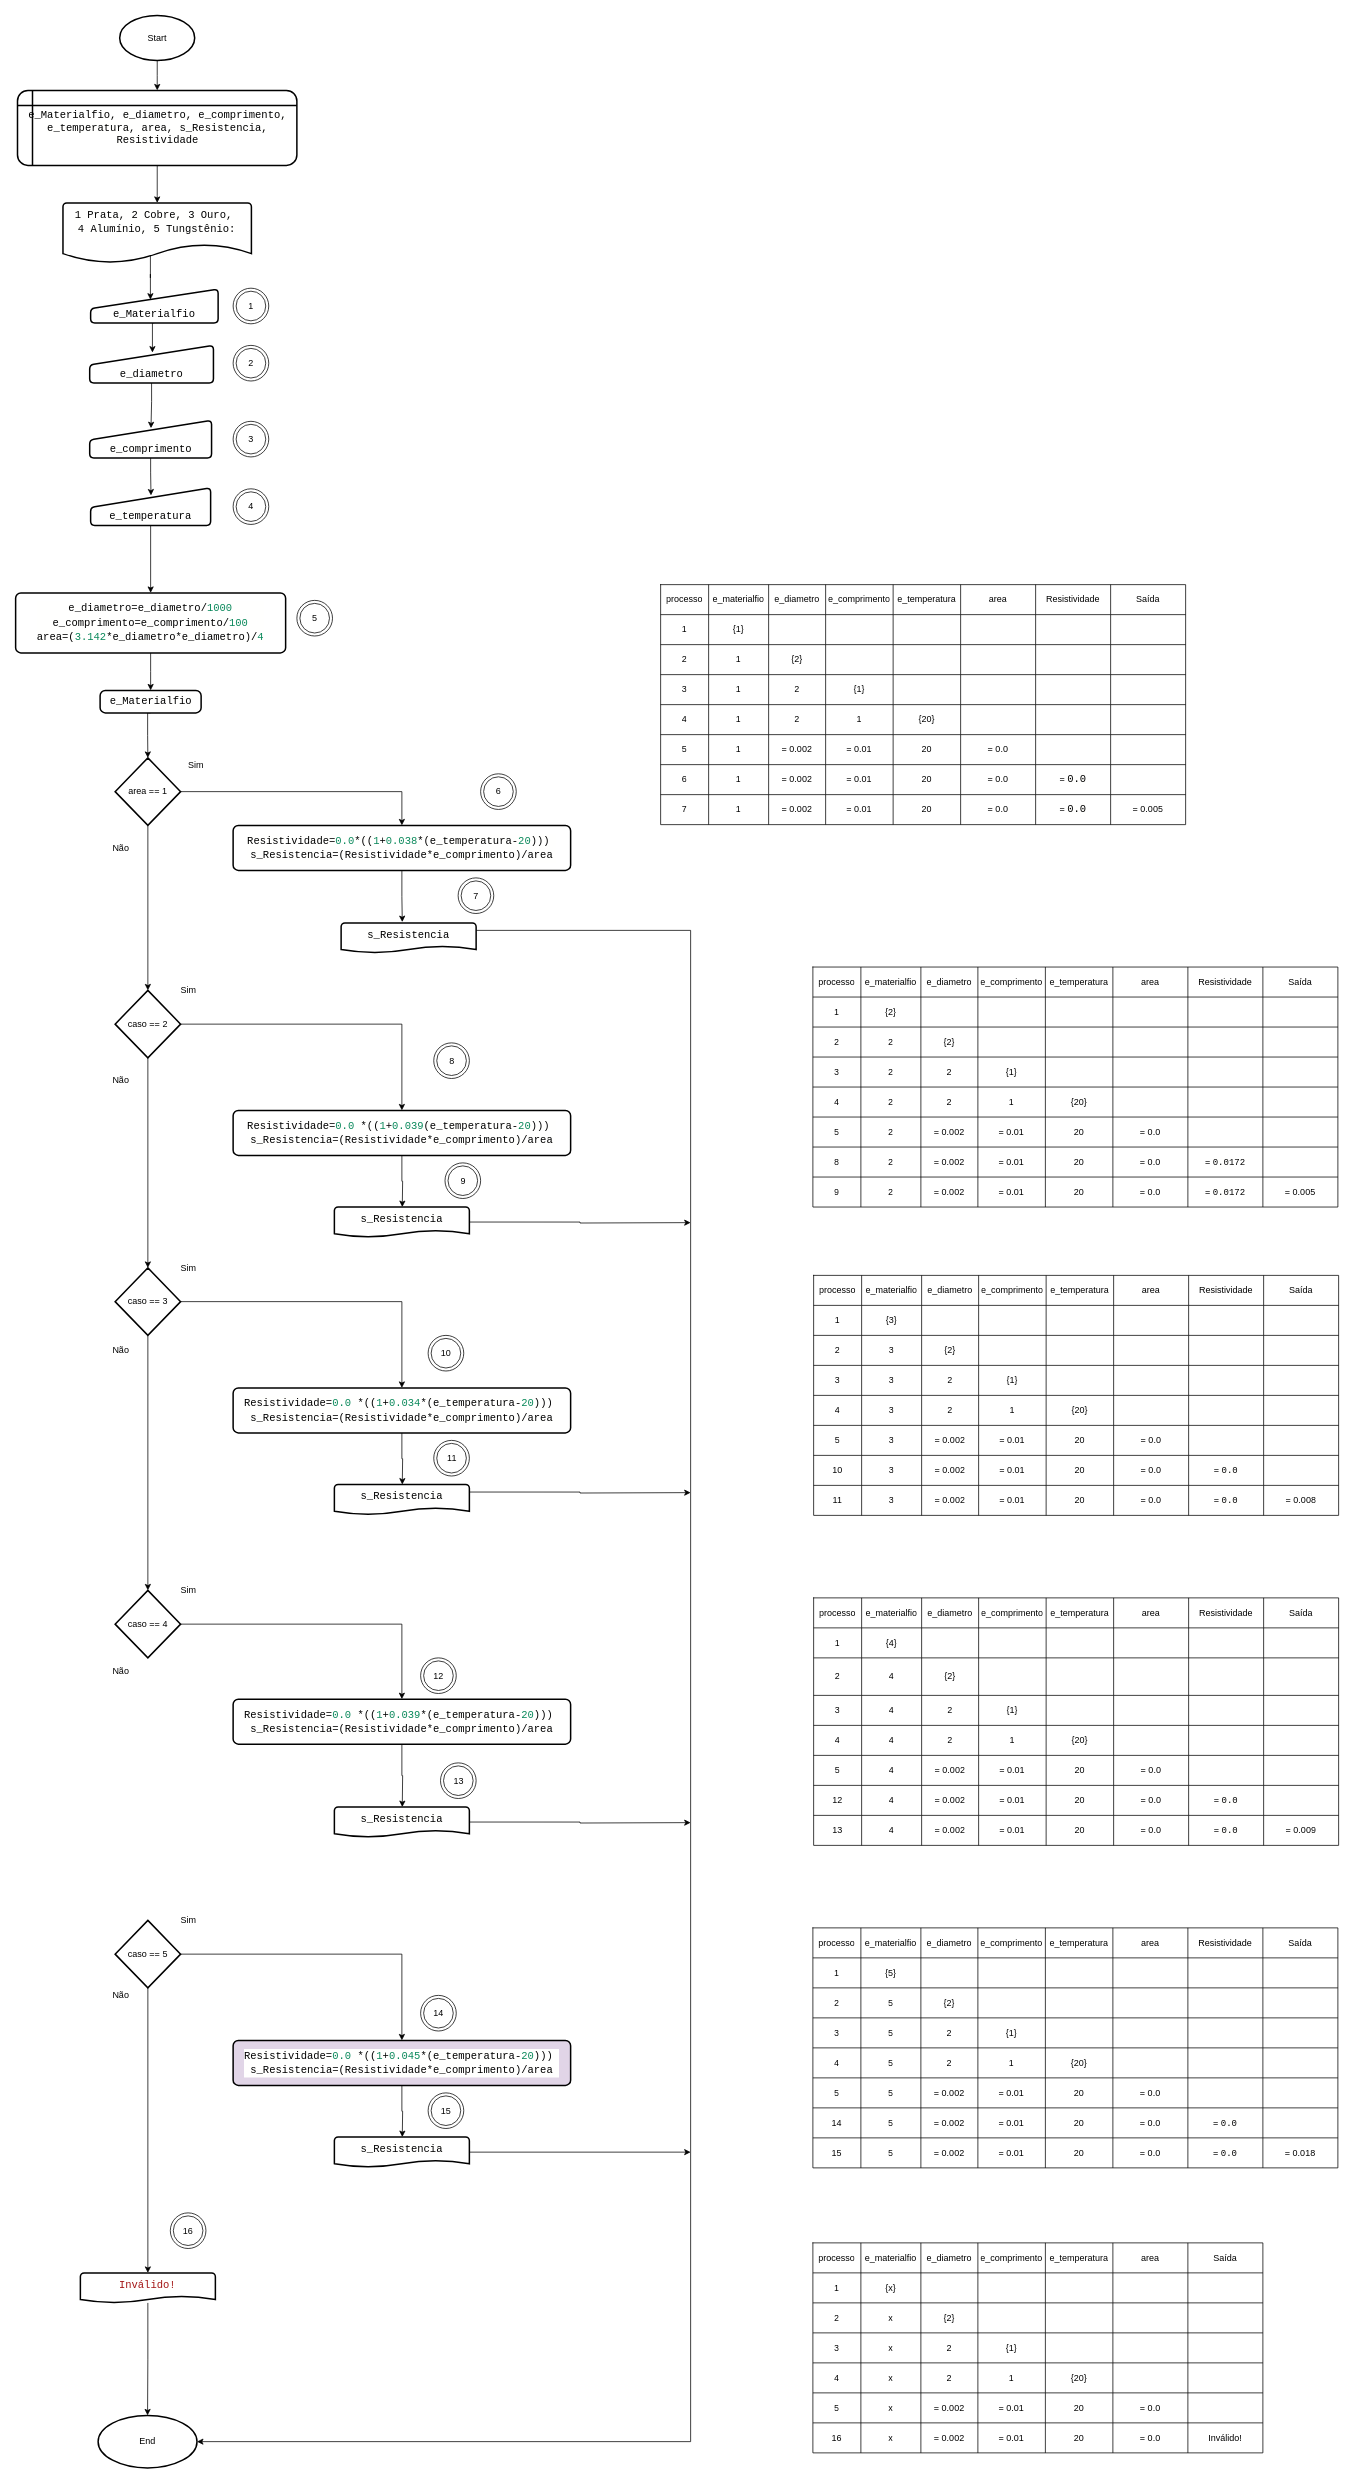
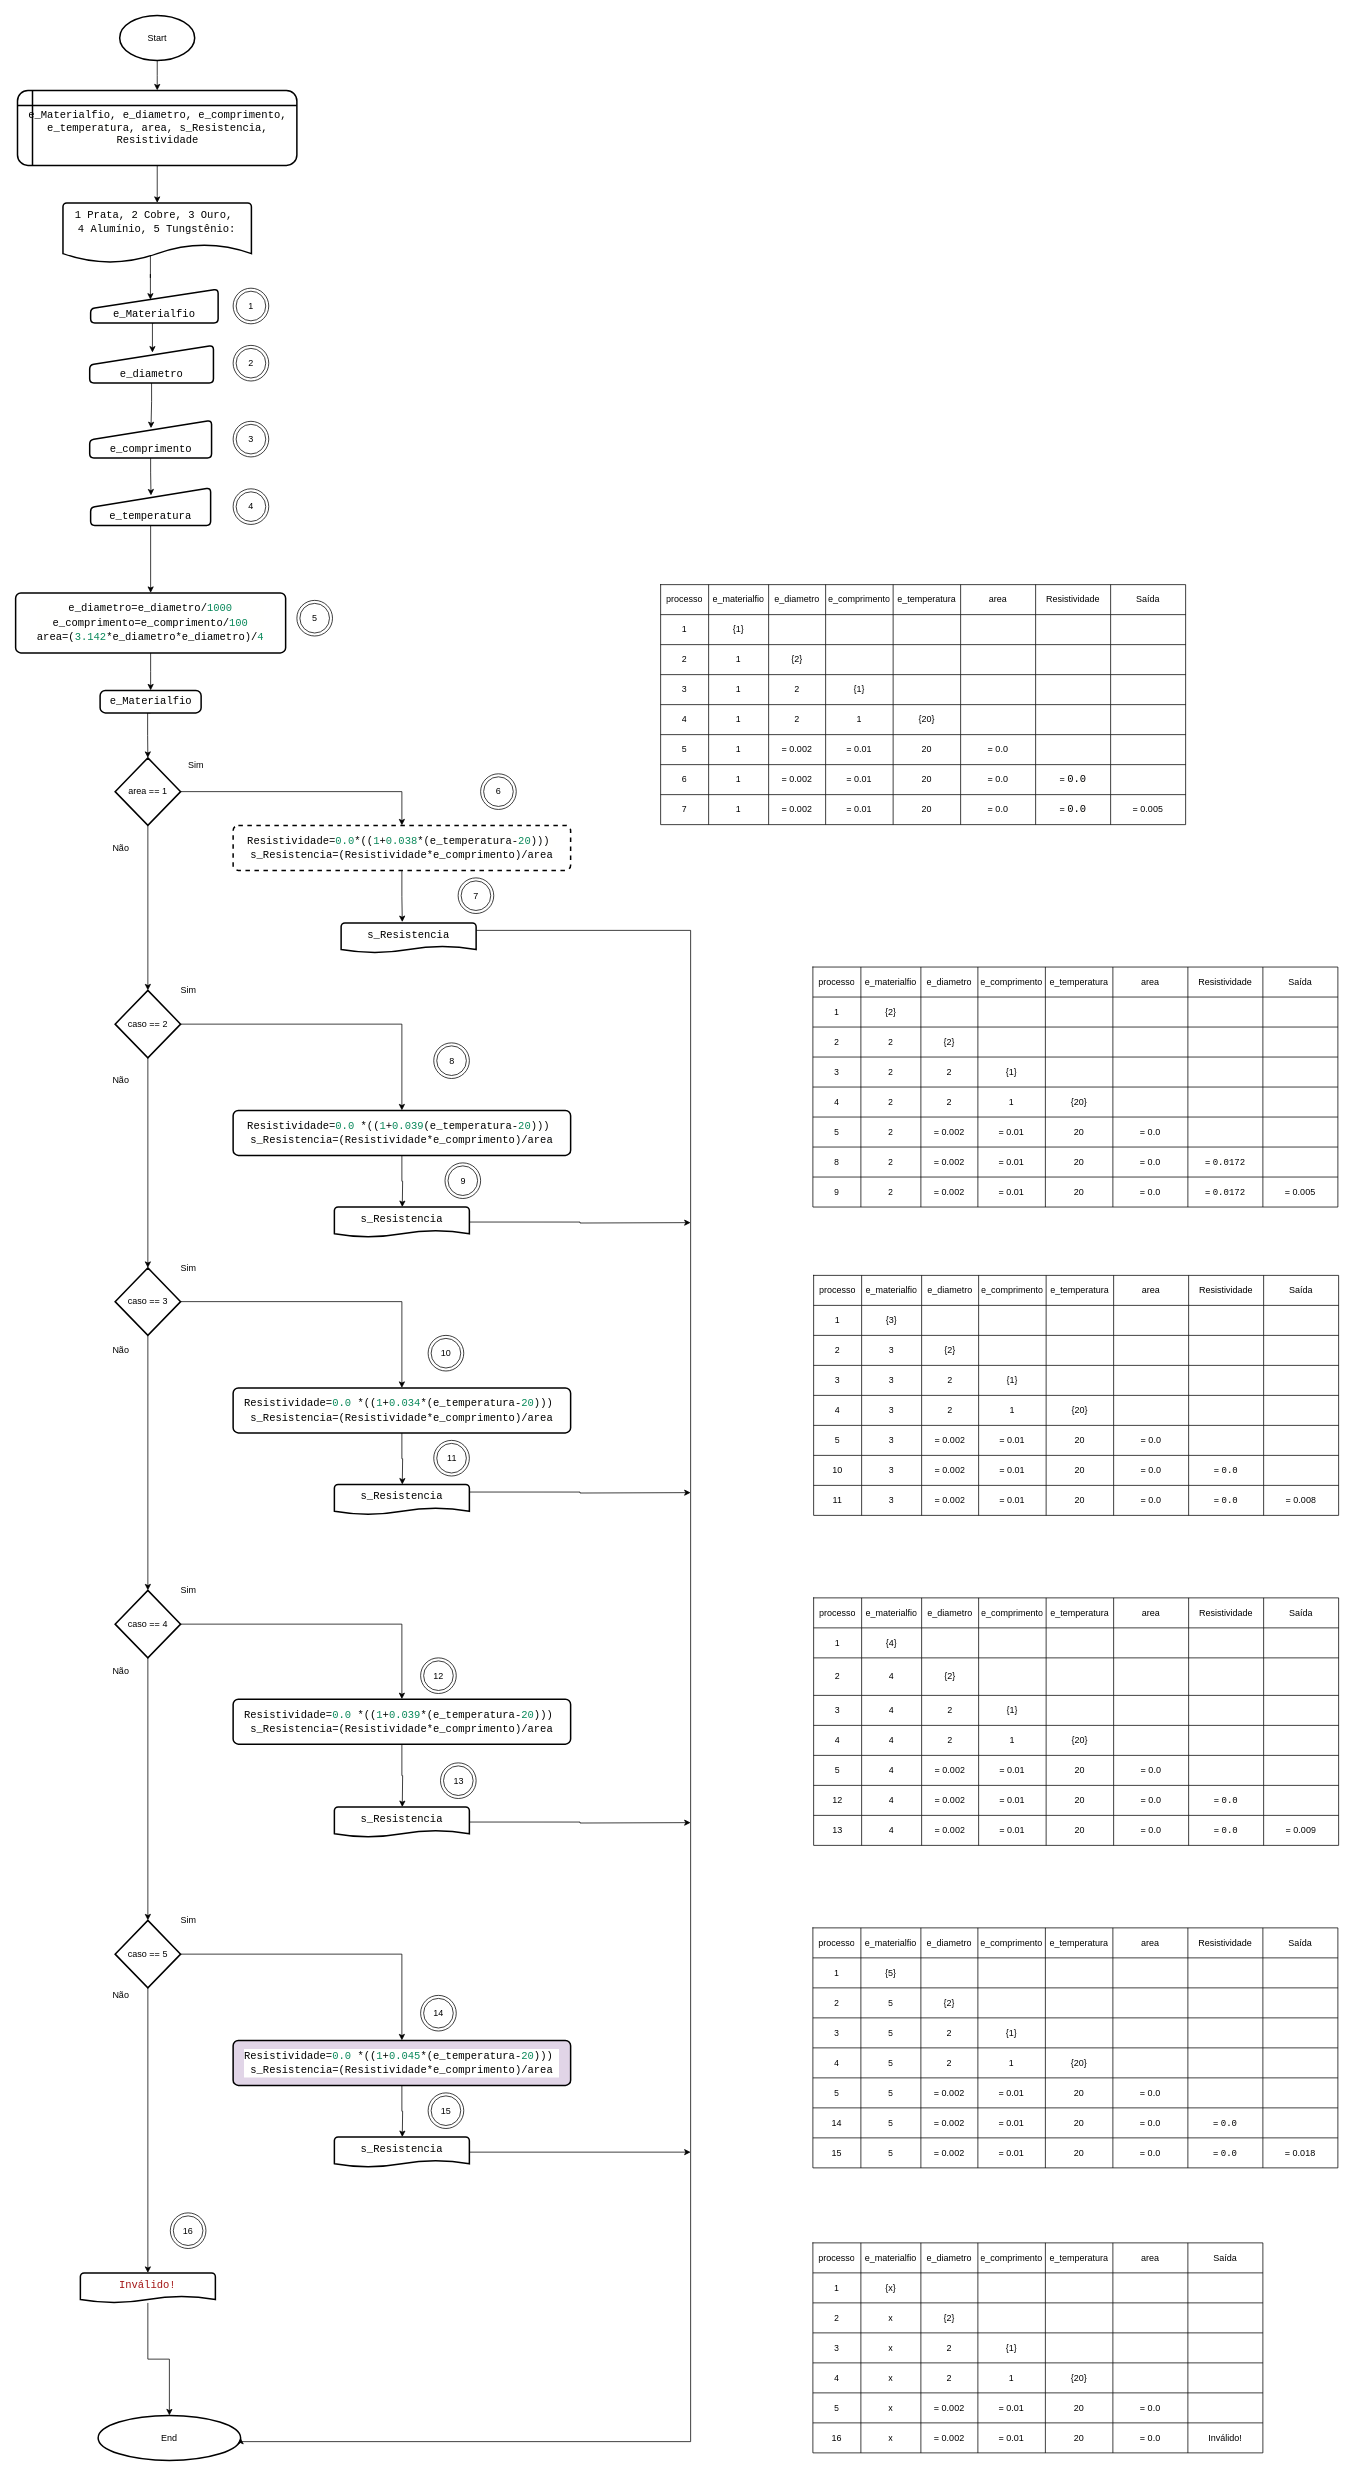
- <mxCell id="29" value="&lt;div style=&quot;background-color: rgb(255 , 255 , 254) ; font-family: &amp;quot;consolas&amp;quot; , &amp;quot;courier new&amp;quot; , monospace ; font-size: 14px ; line-height: 19px&quot;&gt;&lt;div style=&quot;&quot;&gt;Resistividade=&lt;span style=&quot;color: #09885a&quot;&gt;0.0&lt;/span&gt;*((&lt;span style=&quot;color: #09885a&quot;&gt;1&lt;/span&gt;+&lt;span style=&quot;color: #09885a&quot;&gt;0.038&lt;/span&gt;*(e_temperatura-&lt;span style=&quot;color: #09885a&quot;&gt;20&lt;/span&gt;)))&amp;nbsp;&lt;/div&gt;&lt;div style=&quot;&quot;&gt;s_Resistencia=(Resistividade*e_comprimento)/area&lt;/div&gt;&lt;/div&gt;" style="rounded=1;whiteSpace=wrap;html=1;absoluteArcSize=1;arcSize=14;strokeWidth=2;align=center;" parent="1" vertex="1"><mxGeometry x="310" y="1100" width="450" height="60" as="geometry" /></mxCell>
+ <mxCell id="29" value="&lt;div style=&quot;background-color: rgb(255 , 255 , 254) ; font-family: &amp;quot;consolas&amp;quot; , &amp;quot;courier new&amp;quot; , monospace ; font-size: 14px ; line-height: 19px&quot;&gt;&lt;div style=&quot;&quot;&gt;Resistividade=&lt;span style=&quot;color: #09885a&quot;&gt;0.0&lt;/span&gt;*((&lt;span style=&quot;color: #09885a&quot;&gt;1&lt;/span&gt;+&lt;span style=&quot;color: #09885a&quot;&gt;0.038&lt;/span&gt;*(e_temperatura-&lt;span style=&quot;color: #09885a&quot;&gt;20&lt;/span&gt;)))&amp;nbsp;&lt;/div&gt;&lt;div style=&quot;&quot;&gt;s_Resistencia=(Resistividade*e_comprimento)/area&lt;/div&gt;&lt;/div&gt;" style="rounded=1;whiteSpace=wrap;html=1;absoluteArcSize=1;arcSize=14;strokeWidth=2;align=center;dashed=1;" parent="1" vertex="1"><mxGeometry x="310" y="1100" width="450" height="60" as="geometry" /></mxCell>
+ <mxCell id="46" style="edgeStyle=orthogonalEdgeStyle;rounded=0;orthogonalLoop=1;jettySize=auto;html=1;exitX=0.5;exitY=1;exitDx=0;exitDy=0;exitPerimeter=0;entryX=0.5;entryY=0;entryDx=0;entryDy=0;entryPerimeter=0;" parent="1" source="48" target="55" edge="1"><mxGeometry relative="1" as="geometry" /></mxCell>
- <mxCell id="20" value="End" style="strokeWidth=2;html=1;shape=mxgraph.flowchart.start_1;whiteSpace=wrap;" parent="1" vertex="1"><mxGeometry x="130" y="3220" width="131.83" height="70" as="geometry" /></mxCell>
+ <mxCell id="20" value="End" style="strokeWidth=2;html=1;shape=mxgraph.flowchart.start_1;whiteSpace=wrap;" parent="1" vertex="1"><mxGeometry x="130" y="3220" width="190" height="60" as="geometry" /></mxCell>
